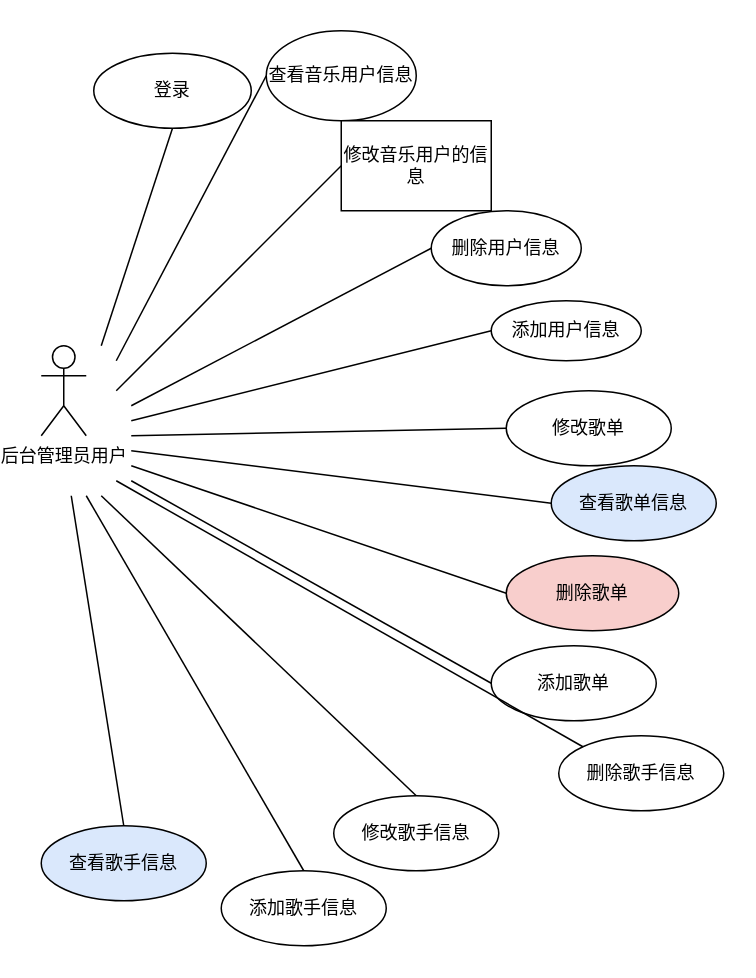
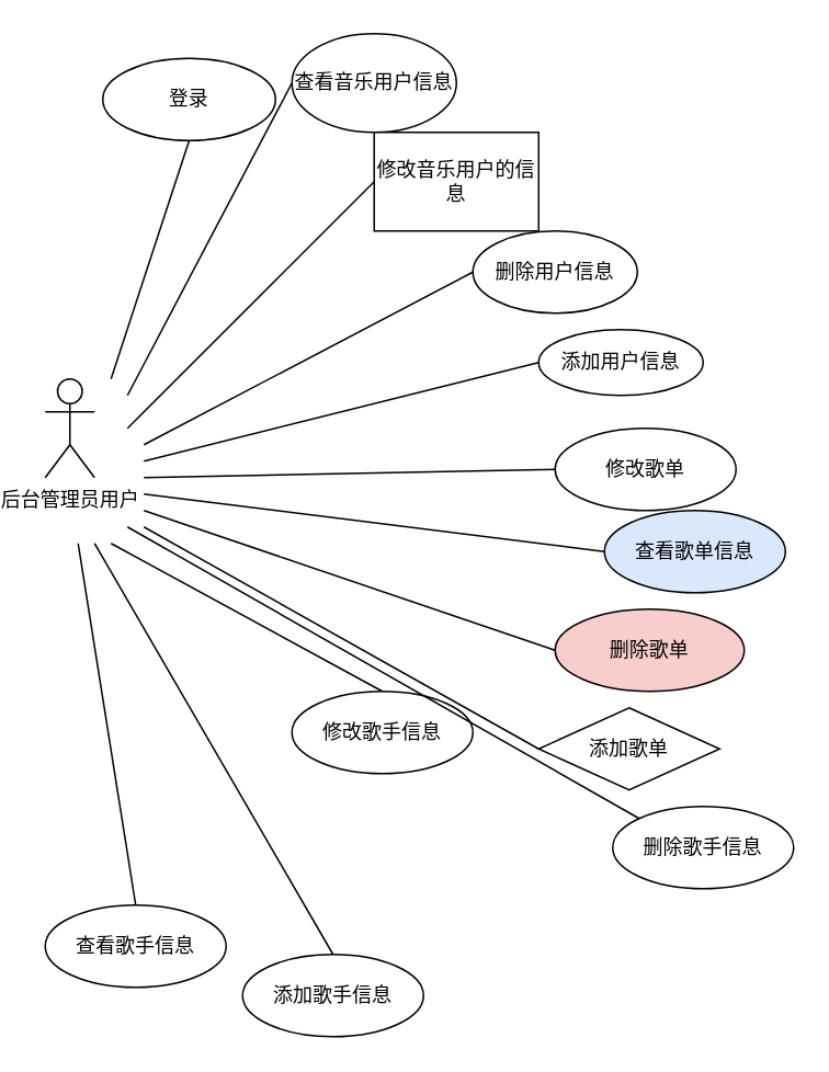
- <mxCell id="18" value="添加歌单" style="ellipse;whiteSpace=wrap;html=1;" vertex="1" parent="1"><mxGeometry x="320" y="430" width="110" height="50" as="geometry" /></mxCell>
+ <mxCell id="18" value="添加歌单" style="rhombus;whiteSpace=wrap;html=1;" vertex="1" parent="1"><mxGeometry x="320" y="430" width="110" height="50" as="geometry" /></mxCell>
- <mxCell id="13" value="修改歌手信息" style="ellipse;whiteSpace=wrap;html=1;" vertex="1" parent="1"><mxGeometry x="215" y="530" width="110" height="50" as="geometry" /></mxCell>
+ <mxCell id="13" value="修改歌手信息" style="ellipse;whiteSpace=wrap;html=1;" vertex="1" parent="1"><mxGeometry x="170" y="420" width="110" height="50" as="geometry" /></mxCell>
- <mxCell id="11" value="查看歌手信息" style="ellipse;whiteSpace=wrap;html=1;fillColor=#dae8fc;" vertex="1" parent="1"><mxGeometry x="20" y="550" width="110" height="50" as="geometry" /></mxCell>
+ <mxCell id="11" value="查看歌手信息" style="ellipse;whiteSpace=wrap;html=1;" vertex="1" parent="1"><mxGeometry x="20" y="550" width="110" height="50" as="geometry" /></mxCell>
